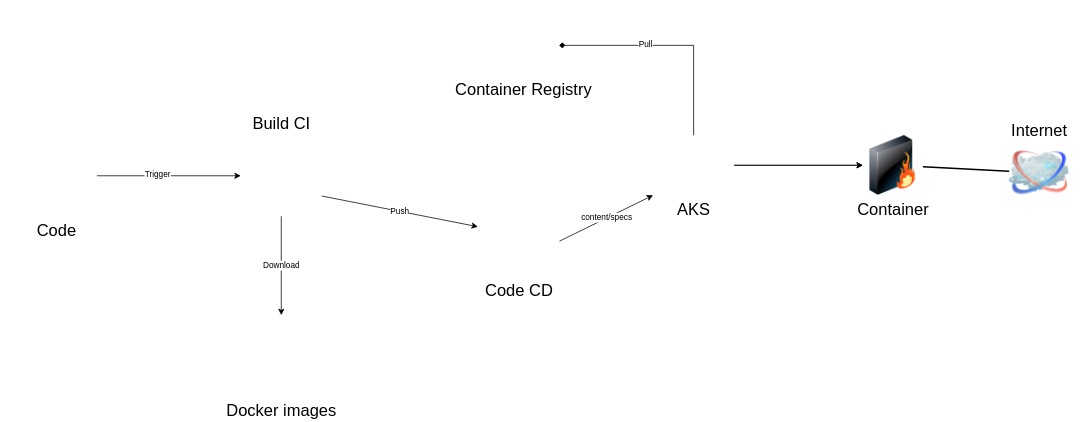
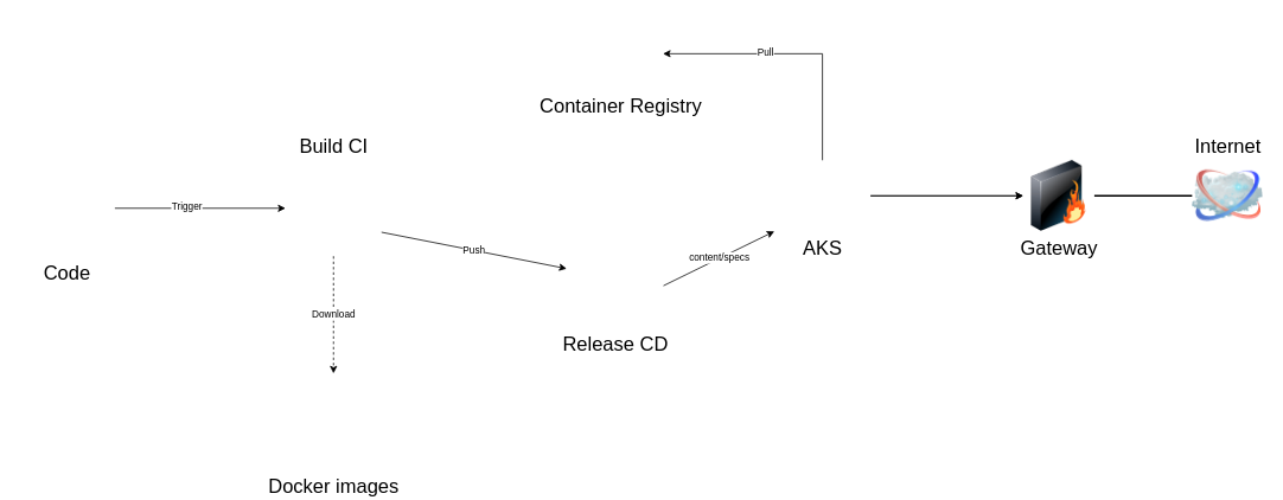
- <mxCell id="11" value="" style="edgeStyle=orthogonalEdgeStyle;rounded=0;orthogonalLoop=1;jettySize=auto;html=1;exitX=0.5;exitY=0;exitDx=0;exitDy=0;entryX=1;entryY=0.5;entryDx=0;entryDy=0;endArrow=diamond;" edge="1" parent="1" source="7" target="8"><mxGeometry relative="1" as="geometry"><mxPoint x="910" y="80" as="sourcePoint" /><mxPoint x="830" y="50" as="targetPoint" /><Array as="points"><mxPoint x="924" y="60" /></Array></mxGeometry></mxCell>
+ <mxCell id="11" value="" style="edgeStyle=orthogonalEdgeStyle;rounded=0;orthogonalLoop=1;jettySize=auto;html=1;exitX=0.5;exitY=0;exitDx=0;exitDy=0;entryX=1;entryY=0.5;entryDx=0;entryDy=0;" edge="1" parent="1" source="7" target="8"><mxGeometry relative="1" as="geometry"><mxPoint x="910" y="80" as="sourcePoint" /><mxPoint x="830" y="50" as="targetPoint" /><Array as="points"><mxPoint x="924" y="60" /></Array></mxGeometry></mxCell>
- <mxCell id="2" value="Internet" style="image;html=1;labelBackgroundColor=#ffffff;image=img/lib/clip_art/networking/Cloud_128x128.png;rounded=1;shadow=0;comic=0;strokeWidth=2;fontSize=22;labelPosition=center;verticalLabelPosition=top;align=center;verticalAlign=bottom;" parent="1" vertex="1"><mxGeometry x="1345" y="190" width="80" height="80" as="geometry" /></mxCell>
+ <mxCell id="2" value="Internet" style="image;html=1;labelBackgroundColor=#ffffff;image=img/lib/clip_art/networking/Cloud_128x128.png;rounded=1;shadow=0;comic=0;strokeWidth=2;fontSize=22;labelPosition=center;verticalLabelPosition=top;align=center;verticalAlign=bottom;" parent="1" vertex="1"><mxGeometry x="1340" y="180" width="80" height="80" as="geometry" /></mxCell>
- <mxCell id="4" value="Container" style="image;html=1;labelBackgroundColor=#ffffff;image=img/lib/clip_art/networking/Firewall_128x128.png;rounded=1;shadow=0;comic=0;strokeWidth=2;fontSize=22;labelPosition=center;verticalLabelPosition=bottom;align=center;verticalAlign=top;" parent="1" vertex="1"><mxGeometry x="1150" y="180" width="80" height="80" as="geometry" /></mxCell>
+ <mxCell id="4" value="Gateway" style="image;html=1;labelBackgroundColor=#ffffff;image=img/lib/clip_art/networking/Firewall_128x128.png;rounded=1;shadow=0;comic=0;strokeWidth=2;fontSize=22;labelPosition=center;verticalLabelPosition=bottom;align=center;verticalAlign=top;" parent="1" vertex="1"><mxGeometry x="1150" y="180" width="80" height="80" as="geometry" /></mxCell>
- <mxCell id="16" value="Download" style="endArrow=classic;html=1;rounded=0;strokeWidth=1;exitX=0.5;exitY=1;exitDx=0;exitDy=0;entryX=0.5;entryY=0;entryDx=0;entryDy=0;" edge="1" parent="1" source="9" target="15"><mxGeometry width="50" height="50" relative="1" as="geometry"><mxPoint x="360" y="430" as="sourcePoint" /><mxPoint x="410" y="380" as="targetPoint" /></mxGeometry></mxCell>
+ <mxCell id="16" value="Download" style="endArrow=classic;html=1;rounded=0;strokeWidth=1;exitX=0.5;exitY=1;exitDx=0;exitDy=0;entryX=0.5;entryY=0;entryDx=0;entryDy=0;dashed=1;" edge="1" parent="1" source="9" target="15"><mxGeometry width="50" height="50" relative="1" as="geometry"><mxPoint x="360" y="430" as="sourcePoint" /><mxPoint x="410" y="380" as="targetPoint" /></mxGeometry></mxCell>
- <mxCell id="10" value="Code CD" style="image;html=1;labelBackgroundColor=#ffffff;image=https://avatars.slack-edge.com/2019-01-17/528389819366_e7a0672f0480b3e98d21_512.png;rounded=1;shadow=0;comic=0;strokeWidth=2;fontSize=22;labelPosition=center;verticalLabelPosition=bottom;align=center;verticalAlign=top;" vertex="1" parent="1"><mxGeometry x="636.67" y="260" width="108" height="108" as="geometry" /></mxCell>
+ <mxCell id="10" value="Release CD" style="image;html=1;labelBackgroundColor=#ffffff;image=https://avatars.slack-edge.com/2019-01-17/528389819366_e7a0672f0480b3e98d21_512.png;rounded=1;shadow=0;comic=0;strokeWidth=2;fontSize=22;labelPosition=center;verticalLabelPosition=bottom;align=center;verticalAlign=top;" vertex="1" parent="1"><mxGeometry x="636.67" y="260" width="108" height="108" as="geometry" /></mxCell>
